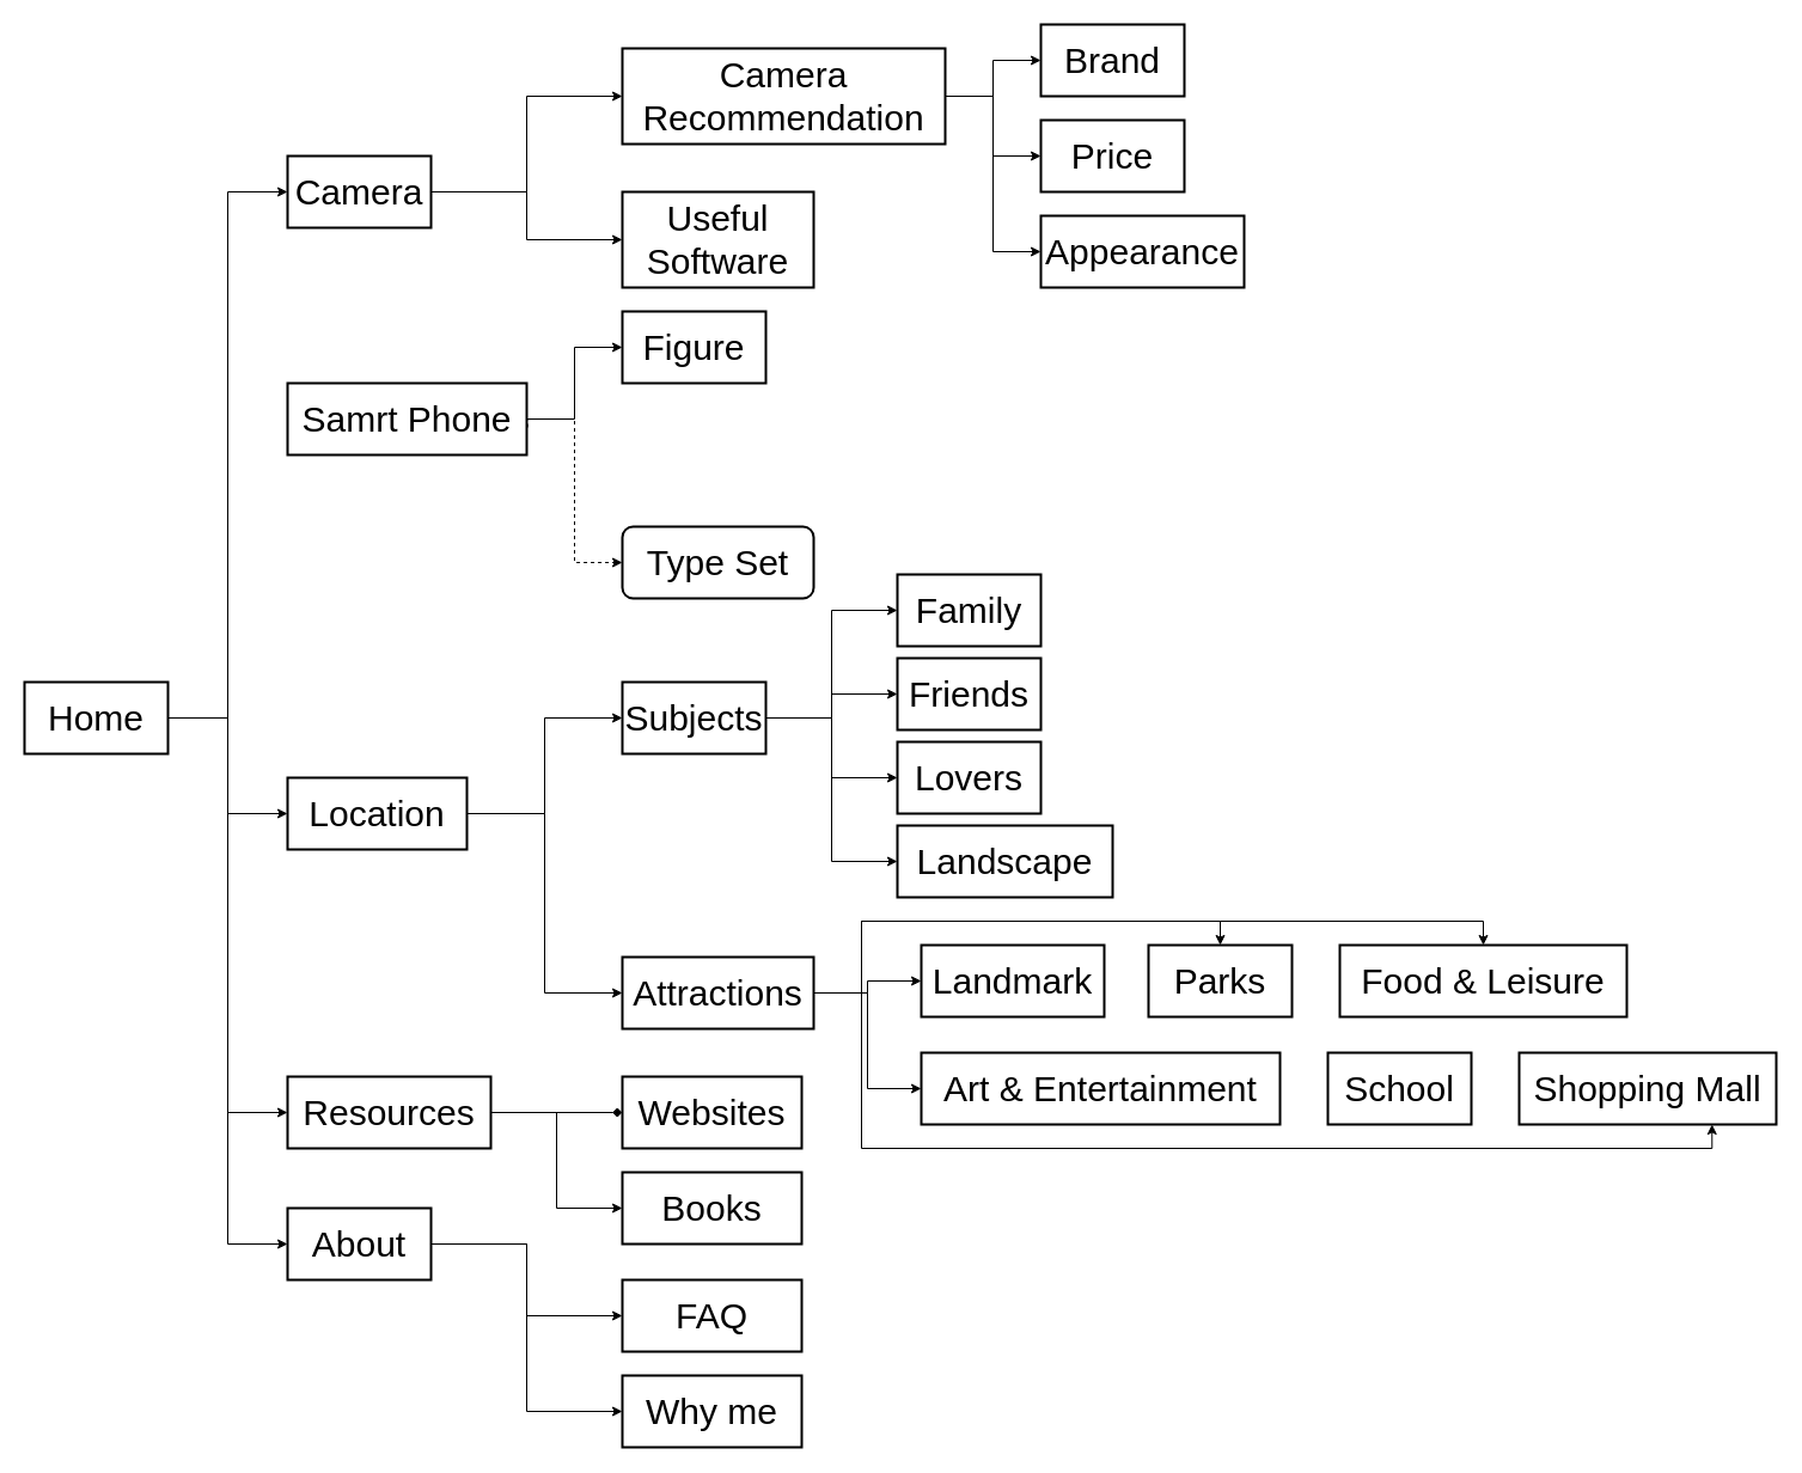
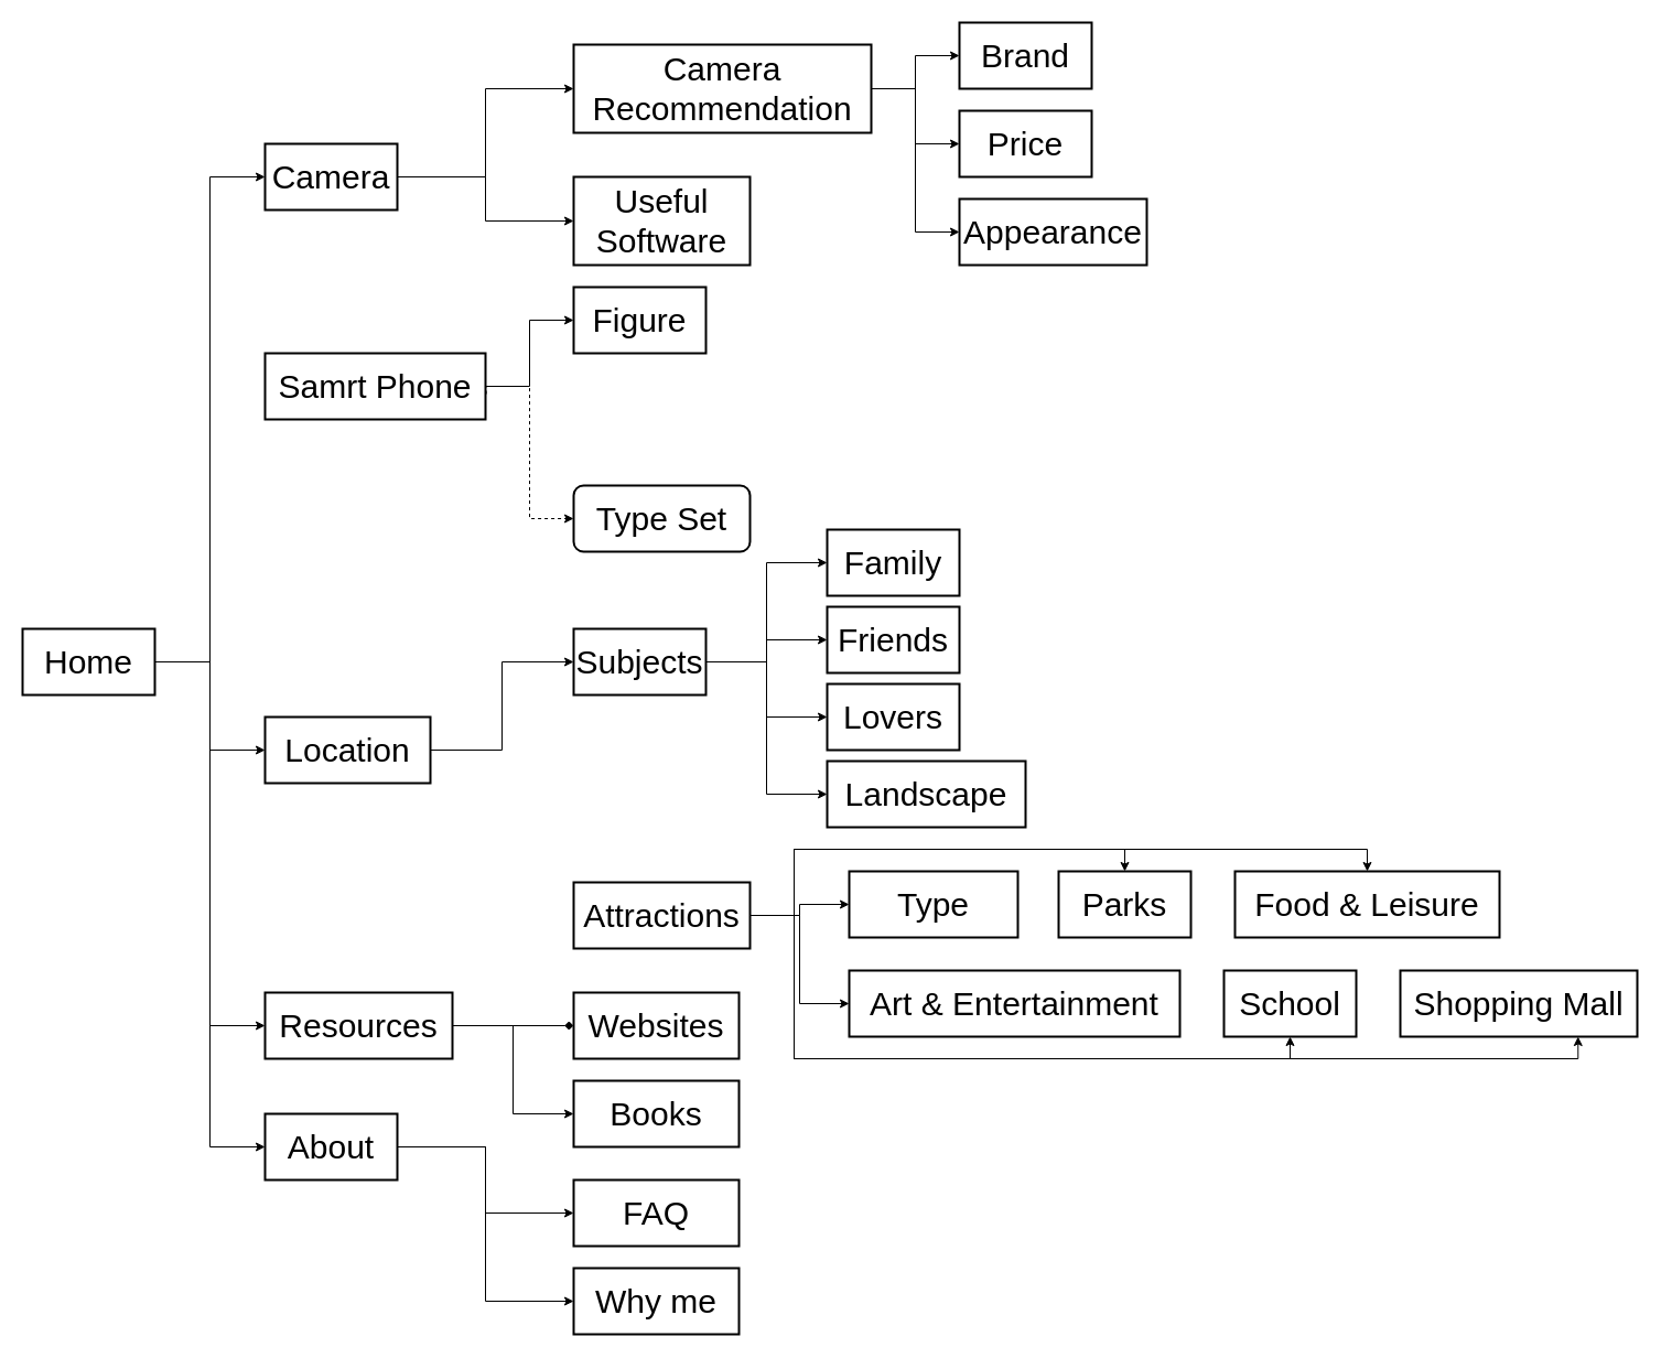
- <mxCell id="52" value="" style="edgeStyle=orthogonalEdgeStyle;rounded=0;orthogonalLoop=1;jettySize=auto;html=1;fontSize=30;entryX=0;entryY=0.5;entryDx=0;entryDy=0;exitX=1;exitY=0.5;exitDx=0;exitDy=0;" edge="1" parent="1" source="11" target="33"><mxGeometry relative="1" as="geometry"><mxPoint x="740" y="890" as="sourcePoint" /><mxPoint x="830" y="880" as="targetPoint" /></mxGeometry></mxCell>
- <mxCell id="41" value="Landmark" style="rounded=0;whiteSpace=wrap;html=1;strokeWidth=2;fontSize=30;" vertex="1" parent="1"><mxGeometry x="770" y="790" width="153" height="60" as="geometry" /></mxCell>
+ <mxCell id="41" value="Type" style="rounded=0;whiteSpace=wrap;html=1;strokeWidth=2;fontSize=30;" vertex="1" parent="1"><mxGeometry x="770" y="790" width="153" height="60" as="geometry" /></mxCell>
+ <mxCell id="50" value="" style="edgeStyle=orthogonalEdgeStyle;rounded=0;orthogonalLoop=1;jettySize=auto;html=1;fontSize=30;entryX=0.5;entryY=1;entryDx=0;entryDy=0;exitX=1;exitY=0.5;exitDx=0;exitDy=0;" edge="1" parent="1" source="33" target="45"><mxGeometry relative="1" as="geometry"><mxPoint x="720" y="870" as="sourcePoint" /><mxPoint x="810" y="860" as="targetPoint" /><Array as="points"><mxPoint x="720" y="830" /><mxPoint x="720" y="960" /><mxPoint x="1170" y="960" /></Array></mxGeometry></mxCell>
